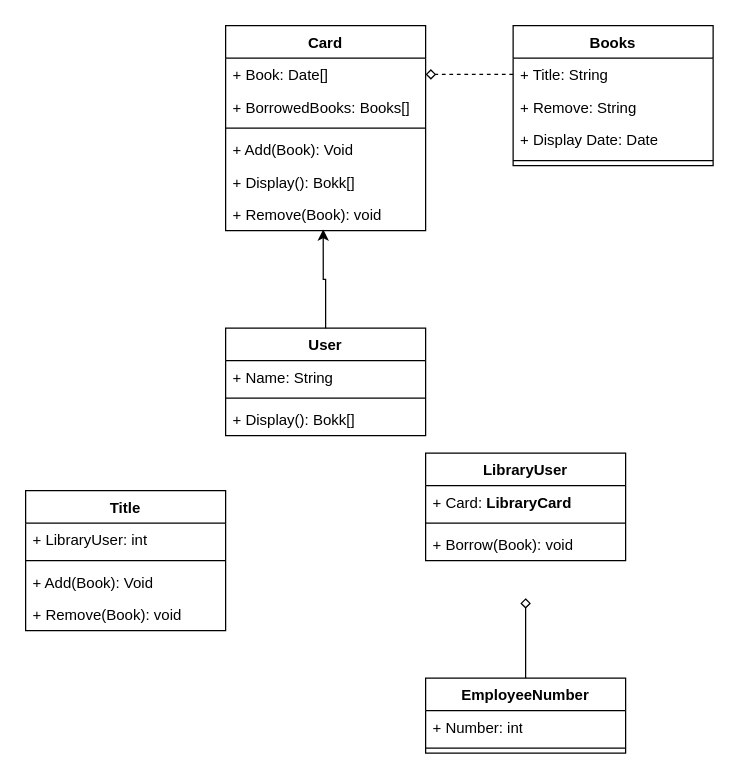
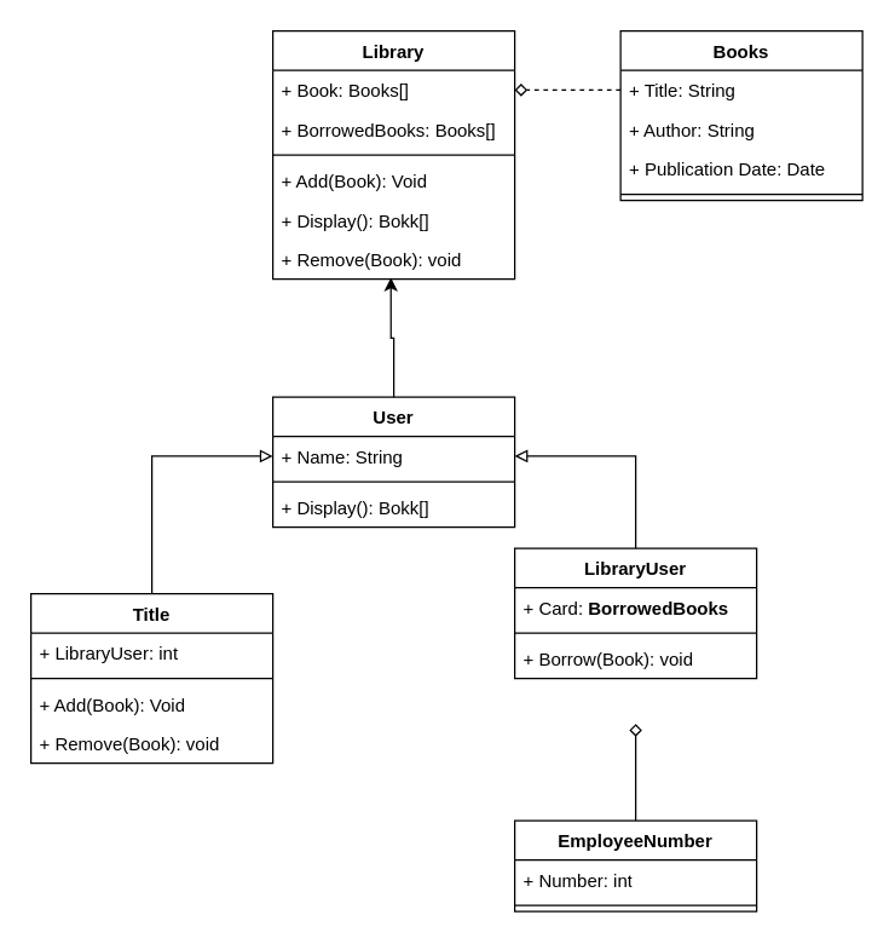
- <mxCell id="2" value="Card" style="swimlane;fontStyle=1;align=center;verticalAlign=top;childLayout=stackLayout;horizontal=1;startSize=26;horizontalStack=0;resizeParent=1;resizeParentMax=0;resizeLast=0;collapsible=1;marginBottom=0;whiteSpace=wrap;html=1;" parent="1" vertex="1"><mxGeometry x="180" y="20" width="160" height="164" as="geometry" /></mxCell>
+ <mxCell id="2" value="Library" style="swimlane;fontStyle=1;align=center;verticalAlign=top;childLayout=stackLayout;horizontal=1;startSize=26;horizontalStack=0;resizeParent=1;resizeParentMax=0;resizeLast=0;collapsible=1;marginBottom=0;whiteSpace=wrap;html=1;" parent="1" vertex="1"><mxGeometry x="180" y="20" width="160" height="164" as="geometry" /></mxCell>
- <mxCell id="3" value="+ Book: Date[]" style="text;strokeColor=none;fillColor=none;align=left;verticalAlign=top;spacingLeft=4;spacingRight=4;overflow=hidden;rotatable=0;points=[[0,0.5],[1,0.5]];portConstraint=eastwest;whiteSpace=wrap;html=1;" parent="2" vertex="1"><mxGeometry y="26" width="160" height="26" as="geometry" /></mxCell>
+ <mxCell id="3" value="+ Book: Books[]" style="text;strokeColor=none;fillColor=none;align=left;verticalAlign=top;spacingLeft=4;spacingRight=4;overflow=hidden;rotatable=0;points=[[0,0.5],[1,0.5]];portConstraint=eastwest;whiteSpace=wrap;html=1;" parent="2" vertex="1"><mxGeometry y="26" width="160" height="26" as="geometry" /></mxCell>
- <mxCell id="19" value="+ Remove: String" style="text;strokeColor=none;fillColor=none;align=left;verticalAlign=top;spacingLeft=4;spacingRight=4;overflow=hidden;rotatable=0;points=[[0,0.5],[1,0.5]];portConstraint=eastwest;whiteSpace=wrap;html=1;" parent="17" vertex="1"><mxGeometry y="52" width="160" height="26" as="geometry" /></mxCell>
+ <mxCell id="19" value="+ Author: String" style="text;strokeColor=none;fillColor=none;align=left;verticalAlign=top;spacingLeft=4;spacingRight=4;overflow=hidden;rotatable=0;points=[[0,0.5],[1,0.5]];portConstraint=eastwest;whiteSpace=wrap;html=1;" parent="17" vertex="1"><mxGeometry y="52" width="160" height="26" as="geometry" /></mxCell>
- <mxCell id="20" value="+ Display Date: Date" style="text;strokeColor=none;fillColor=none;align=left;verticalAlign=top;spacingLeft=4;spacingRight=4;overflow=hidden;rotatable=0;points=[[0,0.5],[1,0.5]];portConstraint=eastwest;whiteSpace=wrap;html=1;" parent="17" vertex="1"><mxGeometry y="78" width="160" height="26" as="geometry" /></mxCell>
+ <mxCell id="20" value="+ Publication Date: Date" style="text;strokeColor=none;fillColor=none;align=left;verticalAlign=top;spacingLeft=4;spacingRight=4;overflow=hidden;rotatable=0;points=[[0,0.5],[1,0.5]];portConstraint=eastwest;whiteSpace=wrap;html=1;" parent="17" vertex="1"><mxGeometry y="78" width="160" height="26" as="geometry" /></mxCell>
+ <mxCell id="28" style="edgeStyle=orthogonalEdgeStyle;rounded=0;orthogonalLoop=1;jettySize=auto;html=1;entryX=1;entryY=0.5;entryDx=0;entryDy=0;endArrow=block;endFill=0;" parent="1" source="29" target="10" edge="1"><mxGeometry relative="1" as="geometry" /></mxCell>
+ <mxCell id="22" style="edgeStyle=orthogonalEdgeStyle;rounded=0;orthogonalLoop=1;jettySize=auto;html=1;exitX=0.5;exitY=0;exitDx=0;exitDy=0;entryX=0;entryY=0.5;entryDx=0;entryDy=0;endArrow=block;endFill=0;" parent="1" source="23" target="10" edge="1"><mxGeometry relative="1" as="geometry" /></mxCell>
- <mxCell id="30" value="+ Card:&amp;nbsp;&lt;span style=&quot;font-weight: 700; text-align: center;&quot;&gt;LibraryCard&lt;/span&gt;" style="text;strokeColor=none;fillColor=none;align=left;verticalAlign=top;spacingLeft=4;spacingRight=4;overflow=hidden;rotatable=0;points=[[0,0.5],[1,0.5]];portConstraint=eastwest;whiteSpace=wrap;html=1;" parent="29" vertex="1"><mxGeometry y="26" width="160" height="26" as="geometry" /></mxCell>
+ <mxCell id="30" value="+ Card:&amp;nbsp;&lt;span style=&quot;font-weight: 700; text-align: center;&quot;&gt;BorrowedBooks&lt;/span&gt;" style="text;strokeColor=none;fillColor=none;align=left;verticalAlign=top;spacingLeft=4;spacingRight=4;overflow=hidden;rotatable=0;points=[[0,0.5],[1,0.5]];portConstraint=eastwest;whiteSpace=wrap;html=1;" parent="29" vertex="1"><mxGeometry y="26" width="160" height="26" as="geometry" /></mxCell>
